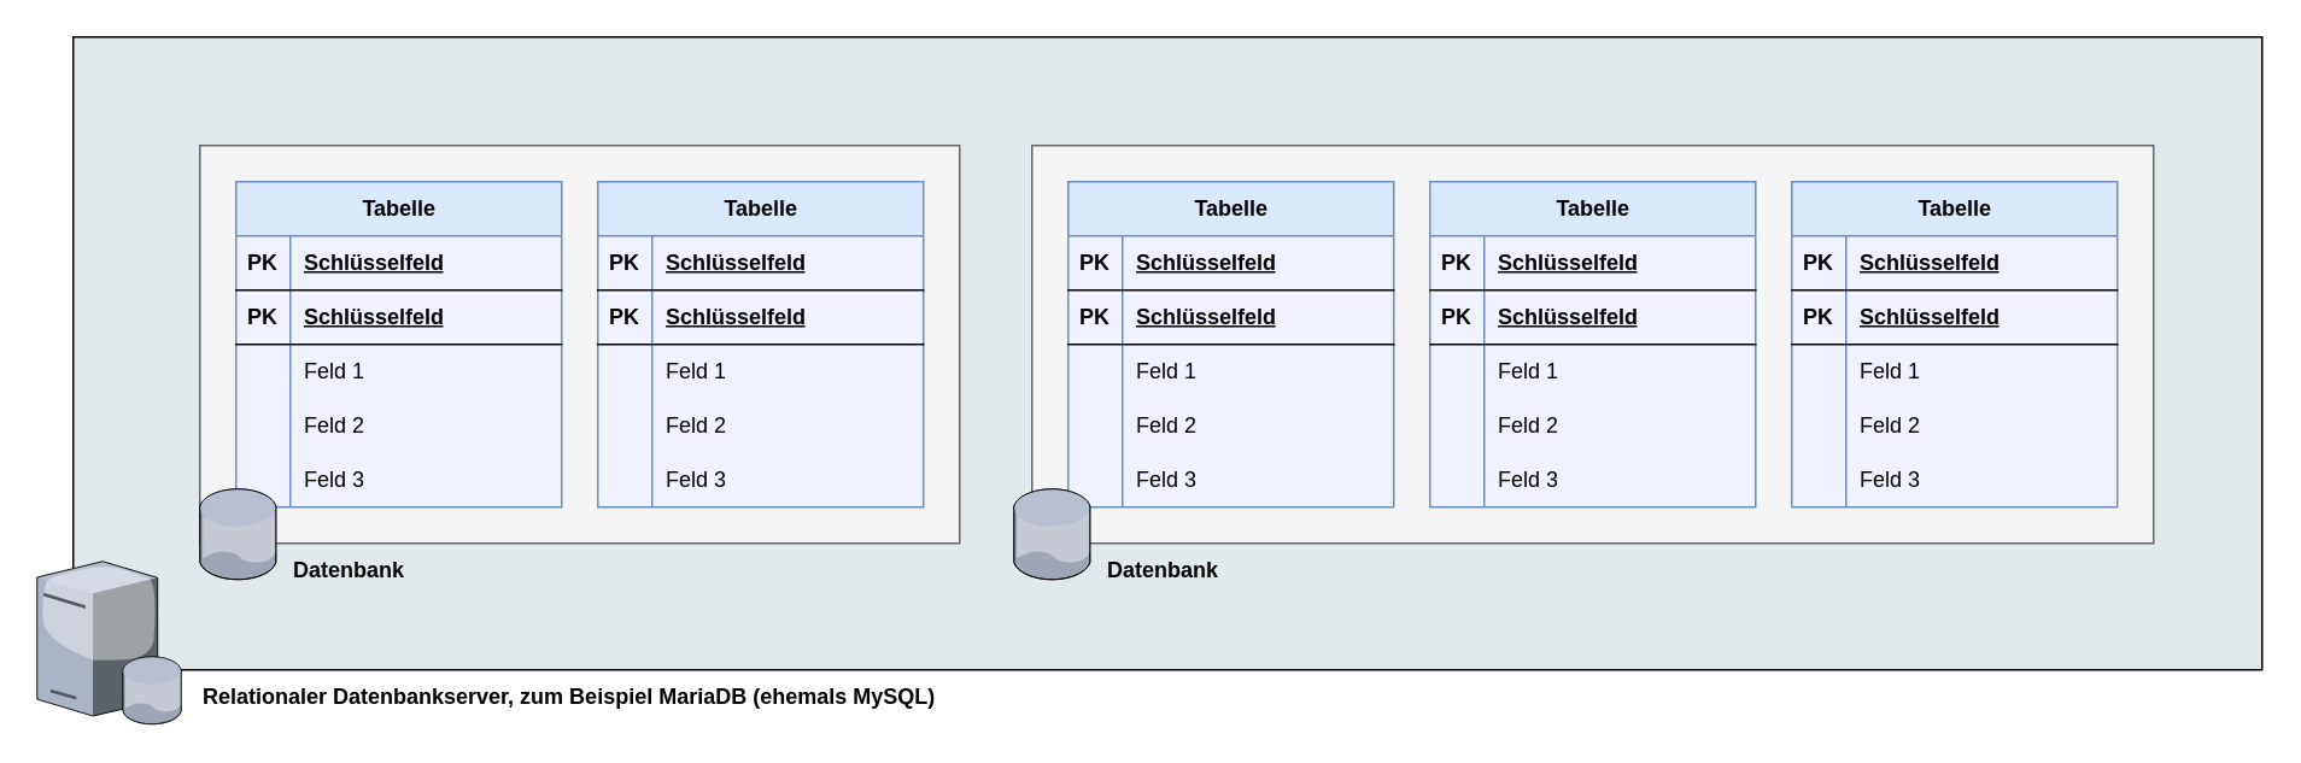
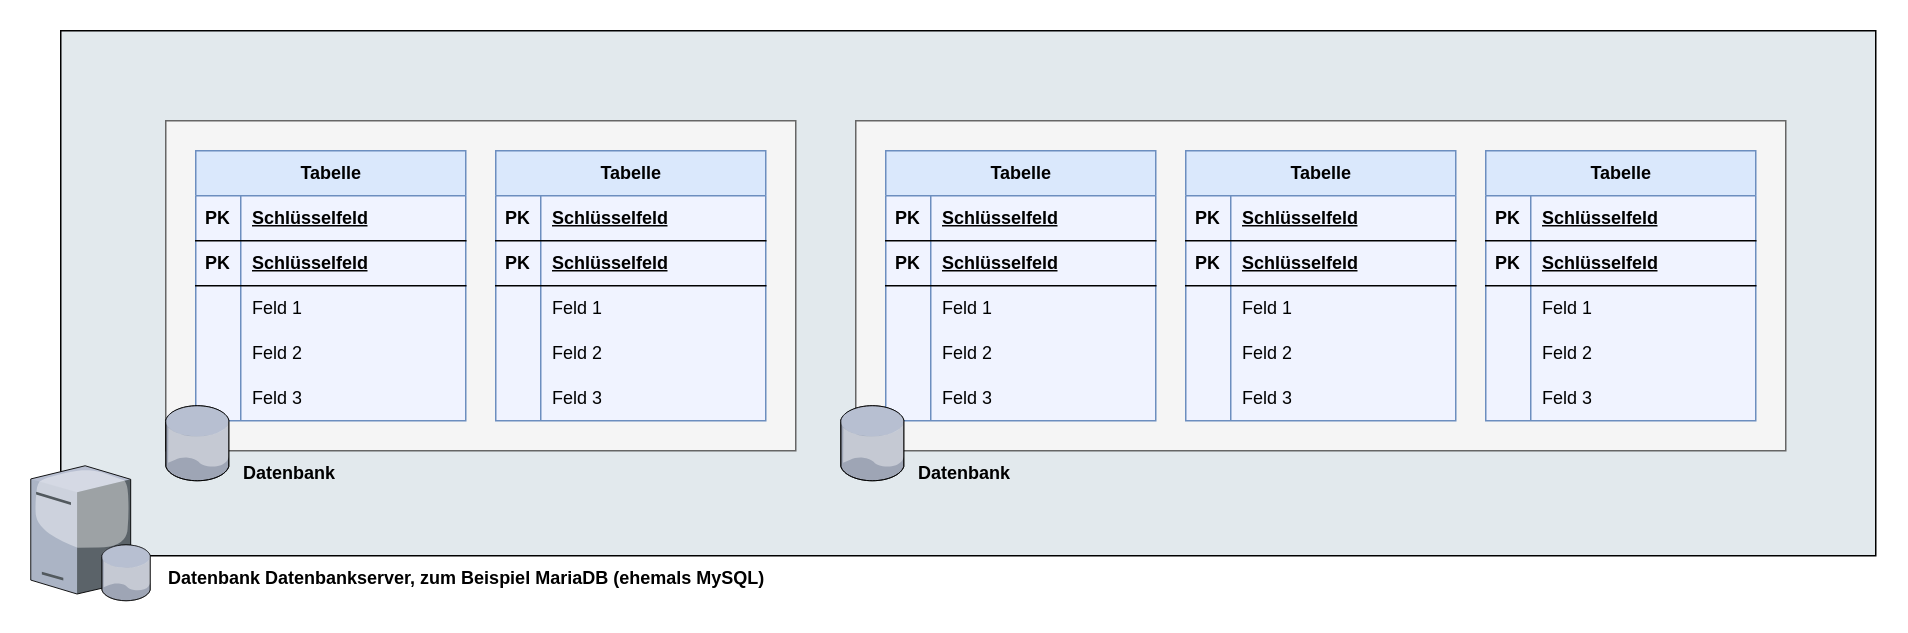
- <mxCell id="4" value="Relationaler Datenbankserver, zum Beispiel MariaDB (ehemals MySQL)" style="text;html=1;align=left;verticalAlign=middle;resizable=0;points=[];autosize=1;strokeColor=none;fillColor=none;fontStyle=1" parent="1" vertex="1"><mxGeometry x="110" y="370" width="430" height="30" as="geometry" /></mxCell>
+ <mxCell id="4" value="Datenbank Datenbankserver, zum Beispiel MariaDB (ehemals MySQL)" style="text;html=1;align=left;verticalAlign=middle;resizable=0;points=[];autosize=1;strokeColor=none;fillColor=none;fontStyle=1" parent="1" vertex="1"><mxGeometry x="110" y="370" width="430" height="30" as="geometry" /></mxCell>
